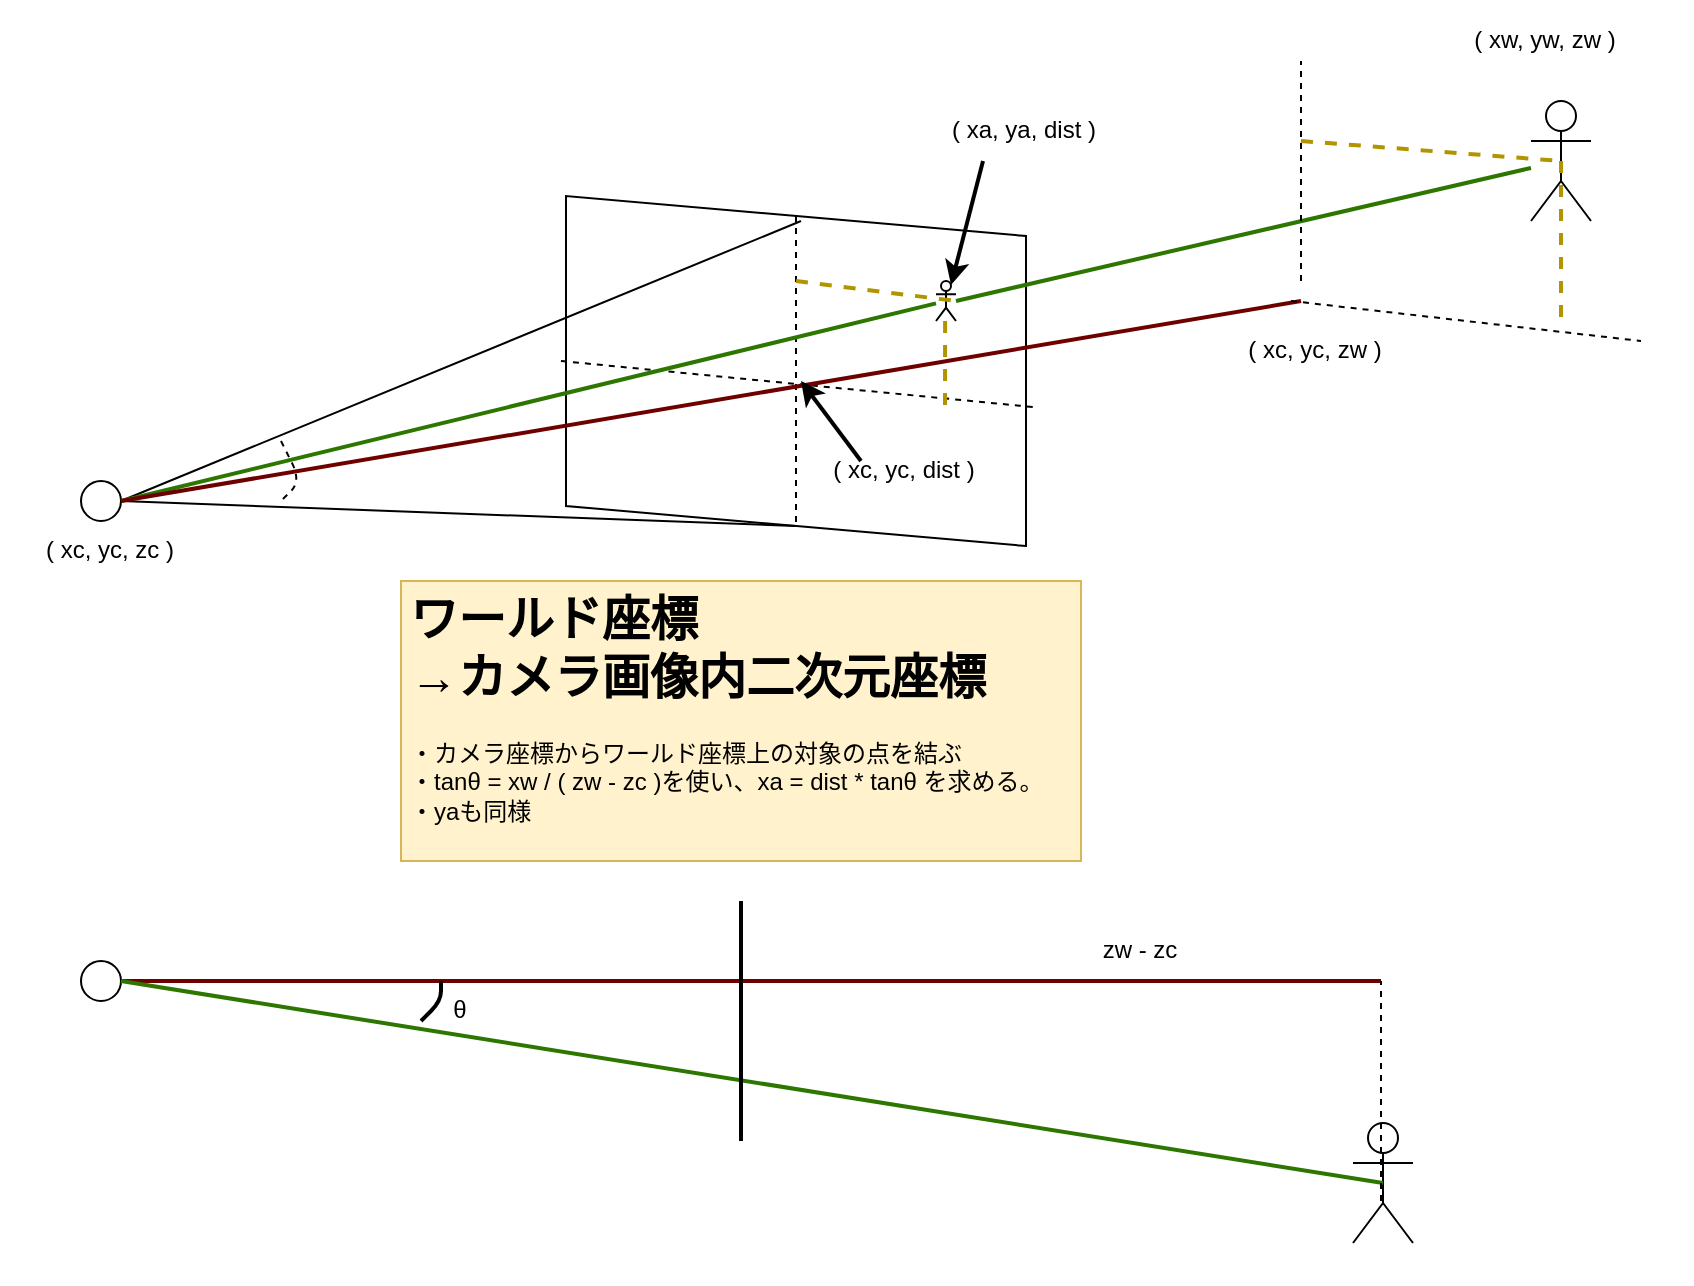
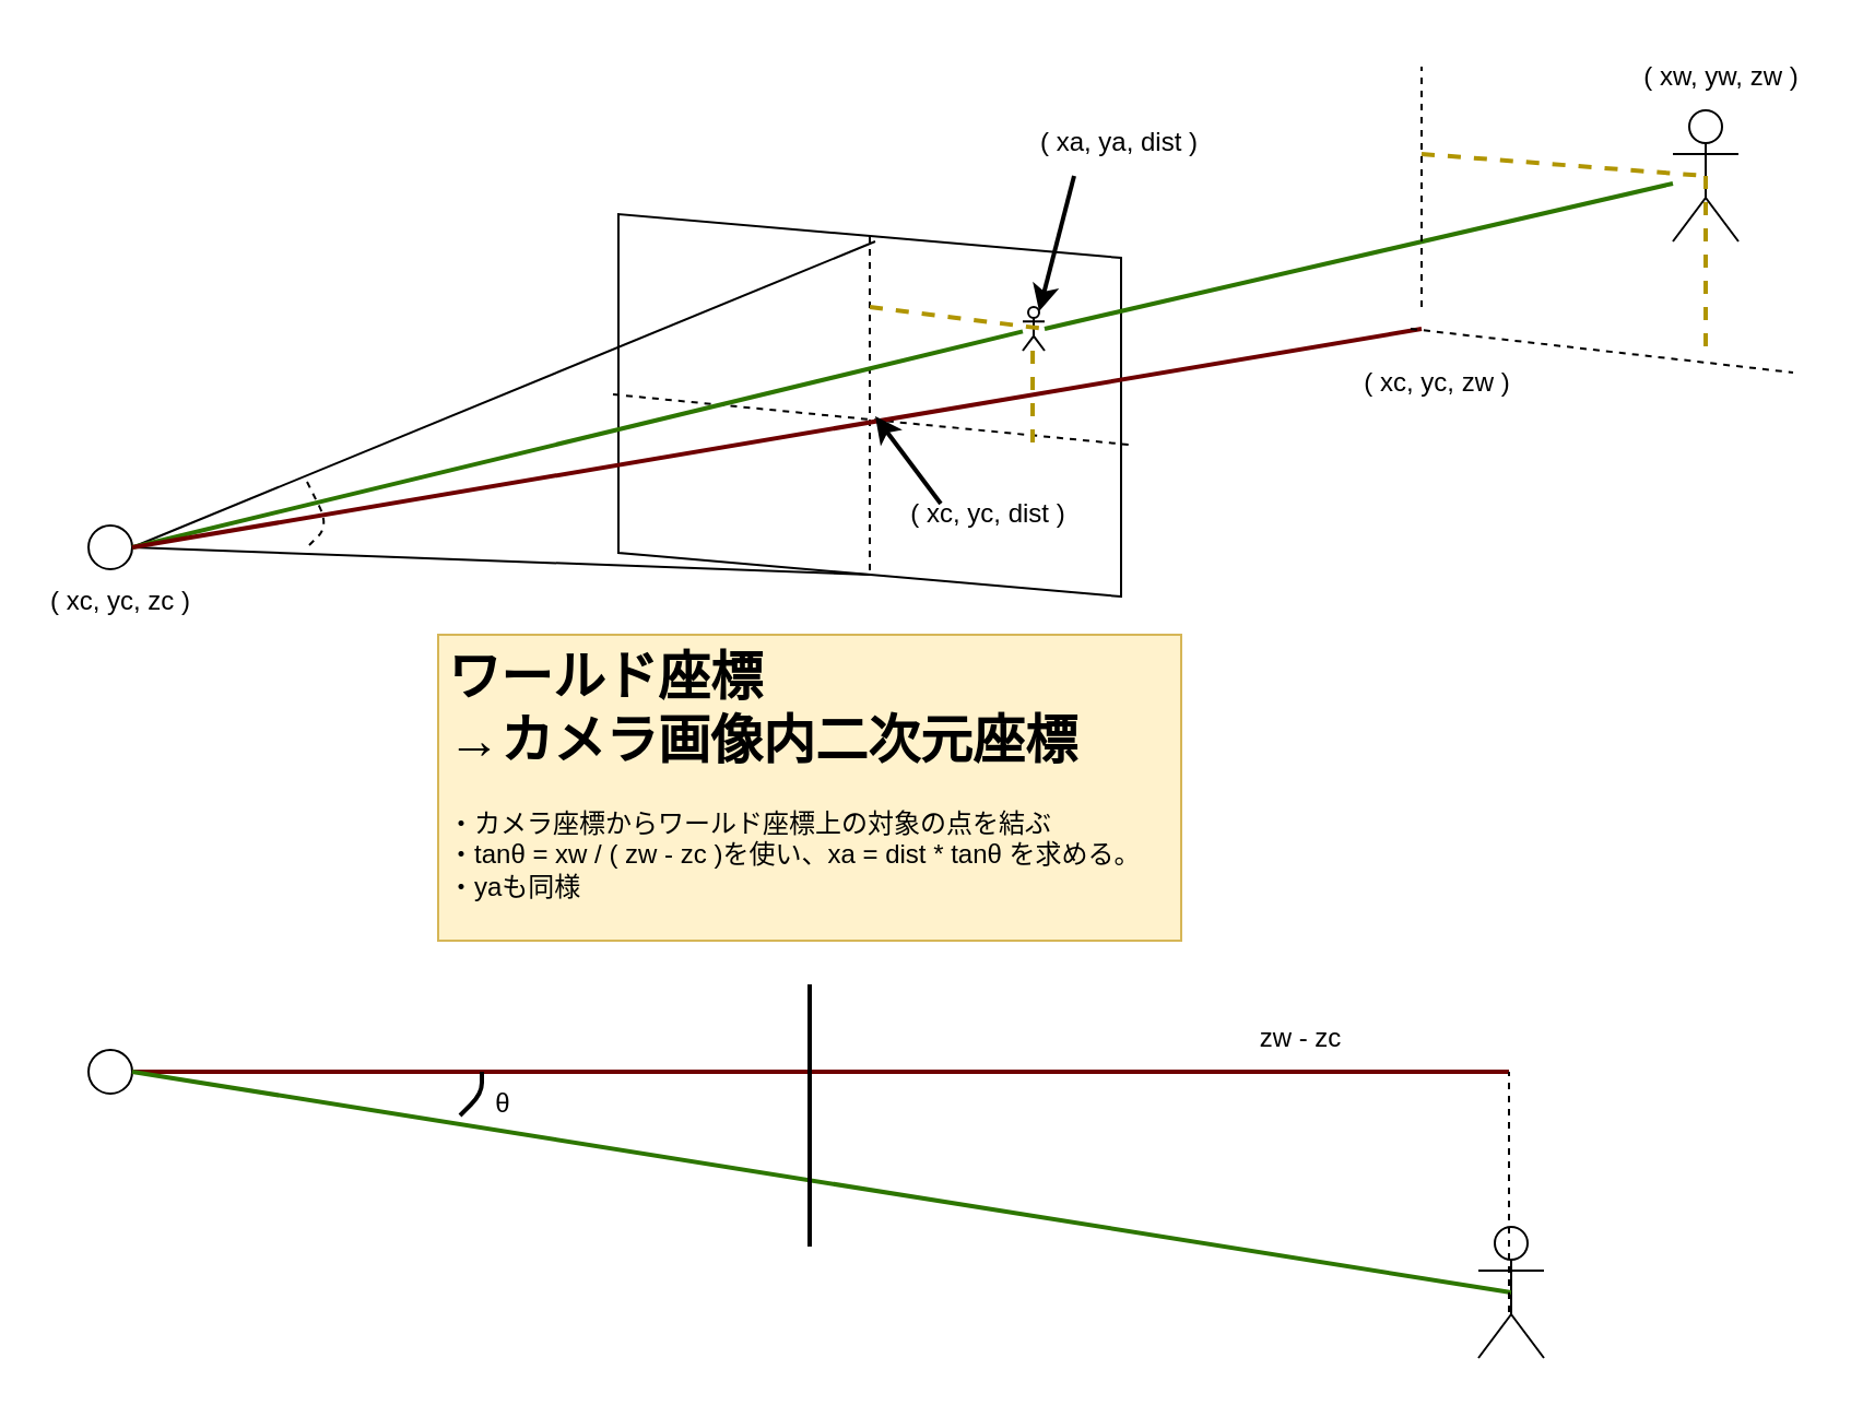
- <mxCell id="18" value="( xw, yw, zw )" style="text;html=1;strokeColor=none;fillColor=none;align=center;verticalAlign=middle;whiteSpace=wrap;rounded=0;" vertex="1" parent="1"><mxGeometry x="735" y="5" width="75" height="30" as="geometry" /></mxCell>
+ <mxCell id="18" value="( xw, yw, zw )" style="text;html=1;strokeColor=none;fillColor=none;align=center;verticalAlign=middle;whiteSpace=wrap;rounded=0;" vertex="1" parent="1"><mxGeometry x="750" y="20" width="75" height="30" as="geometry" /></mxCell>
- <mxCell id="35" value="zw - zc" style="text;html=1;strokeColor=none;fillColor=none;align=center;verticalAlign=middle;whiteSpace=wrap;rounded=0;" vertex="1" parent="28"><mxGeometry x="500" y="10" width="60" height="30" as="geometry" /></mxCell>
+ <mxCell id="35" value="zw - zc" style="text;html=1;strokeColor=none;fillColor=none;align=center;verticalAlign=middle;whiteSpace=wrap;rounded=0;" vertex="1" parent="28"><mxGeometry x="525" y="10" width="60" height="30" as="geometry" /></mxCell>
